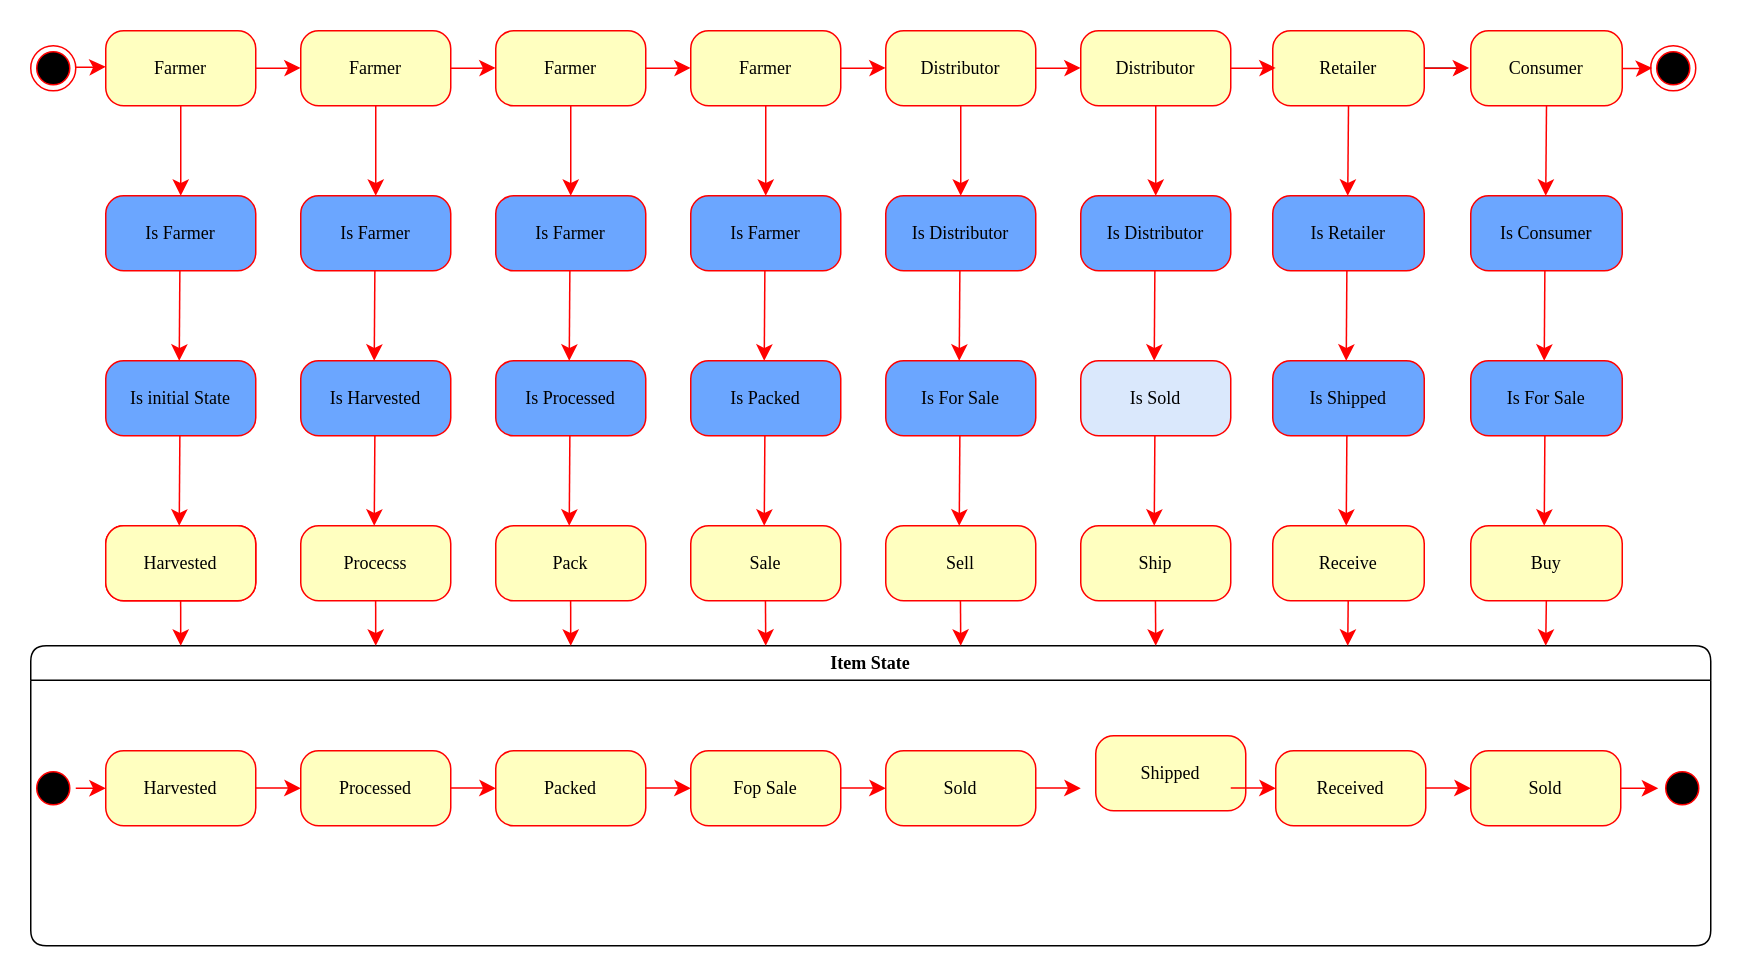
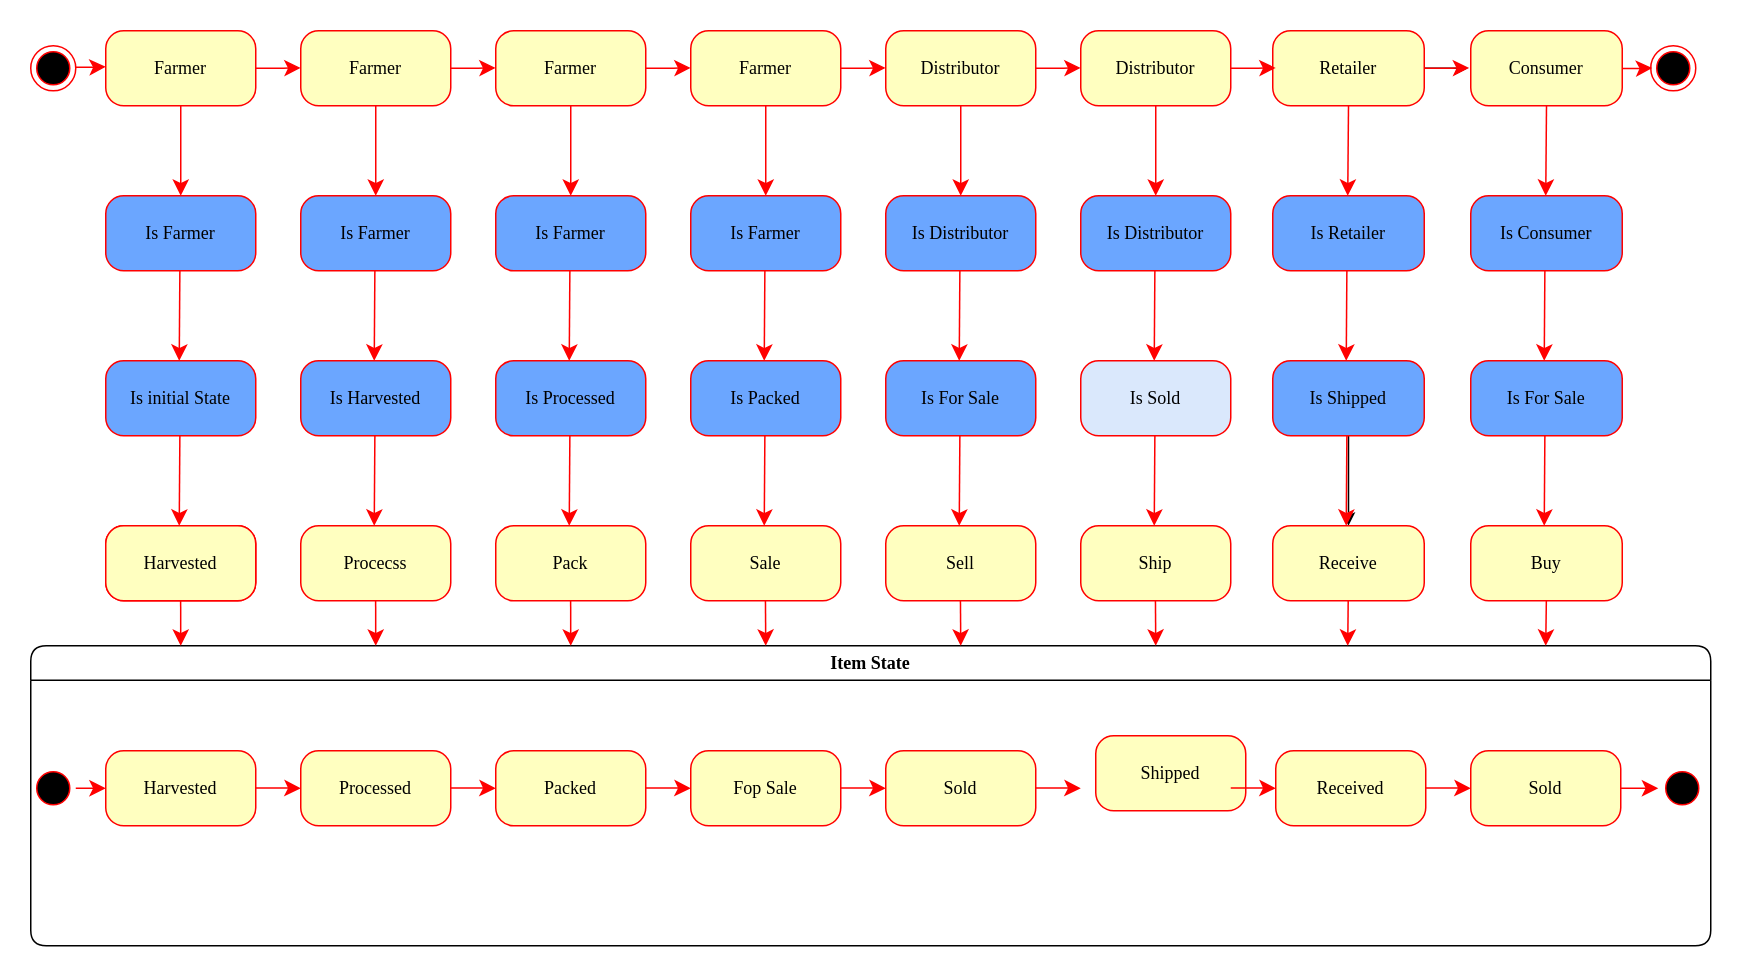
+ <mxCell id="70" value="" style="edgeStyle=orthogonalEdgeStyle;rounded=0;orthogonalLoop=1;jettySize=auto;html=1;endArrow=classic;endFill=1;" parent="1" source="71" target="73" edge="1"><mxGeometry relative="1" as="geometry" /></mxCell>
